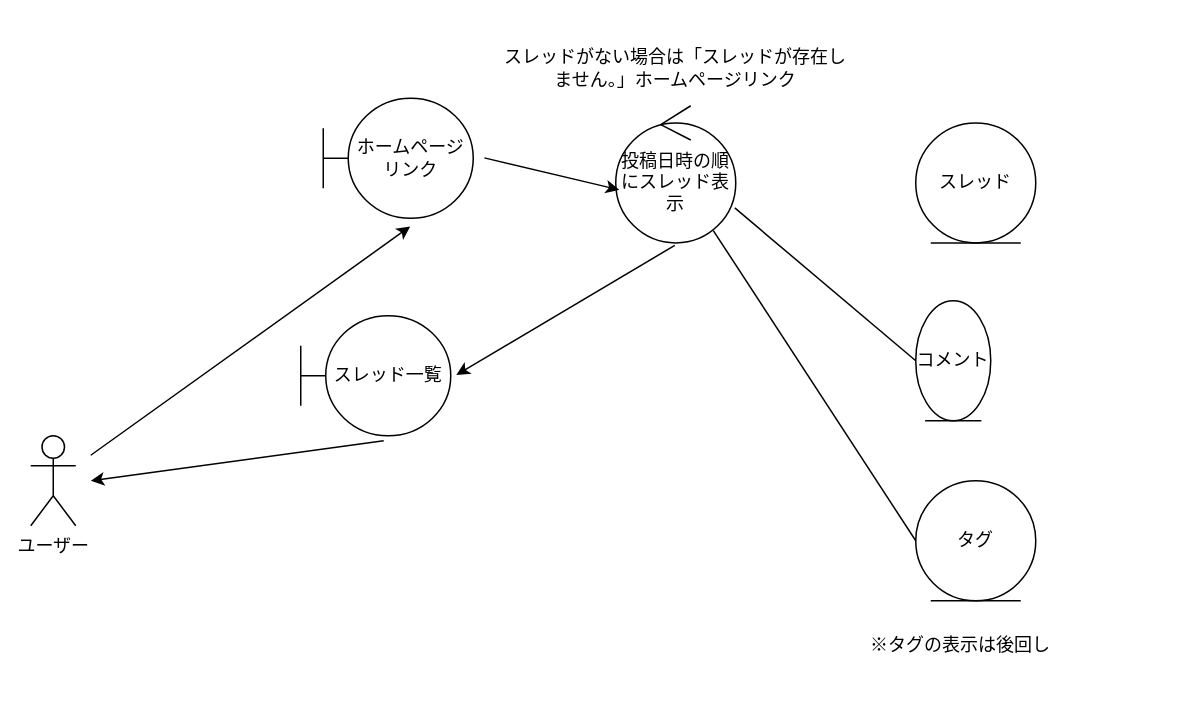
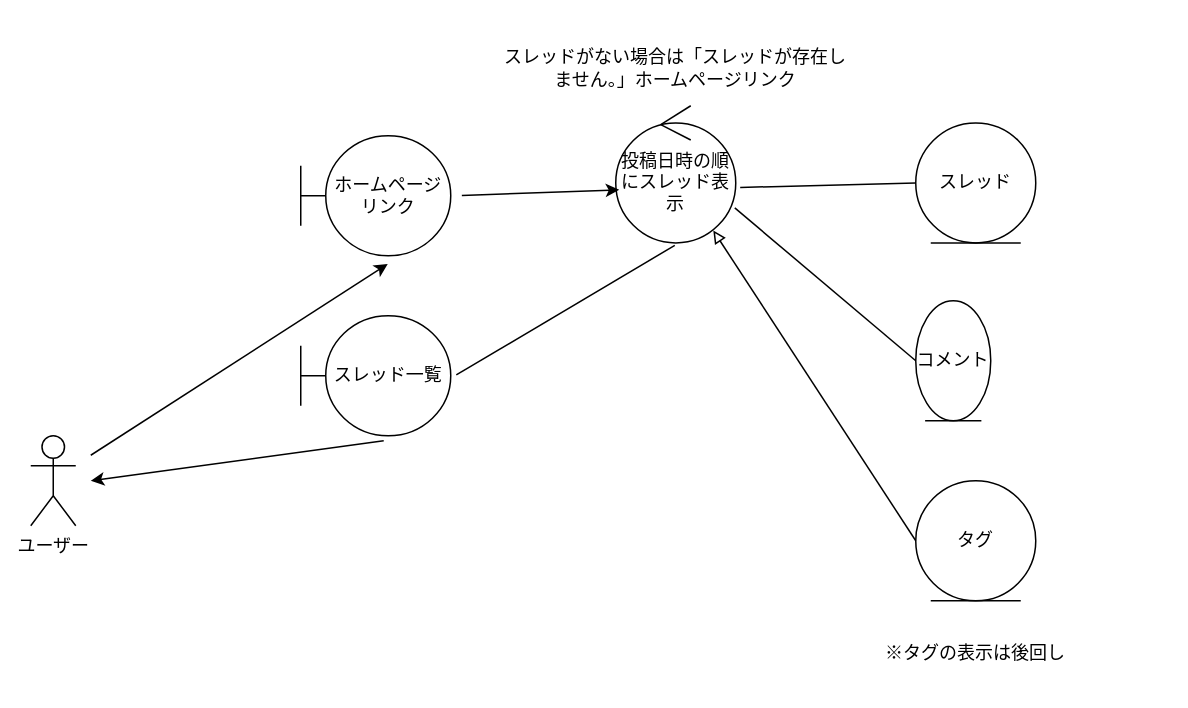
- <mxCell id="9" value="ホームページリンク" style="shape=umlBoundary;whiteSpace=wrap;html=1;" vertex="1" parent="1"><mxGeometry x="215" y="65" width="100" height="80" as="geometry" /></mxCell>
+ <mxCell id="9" value="ホームページリンク" style="shape=umlBoundary;whiteSpace=wrap;html=1;" vertex="1" parent="1"><mxGeometry x="200" y="90" width="100" height="80" as="geometry" /></mxCell>
+ <mxCell id="8" value="" style="endArrow=none;html=1;exitX=0;exitY=0.5;exitDx=0;exitDy=0;entryX=1.037;entryY=0.596;entryDx=0;entryDy=0;entryPerimeter=0;strokeColor=default;endFill=0;" edge="1" parent="1" source="4" target="5"><mxGeometry width="50" height="50" relative="1" as="geometry"><mxPoint x="430" y="200" as="sourcePoint" /><mxPoint x="312.1" y="201.28" as="targetPoint" /></mxGeometry></mxCell>
- <mxCell id="16" value="" style="endArrow=none;html=1;exitX=0;exitY=0.5;exitDx=0;exitDy=0;strokeColor=default;endFill=0;entryX=0.813;entryY=0.91;entryDx=0;entryDy=0;entryPerimeter=0;" edge="1" parent="1" source="14" target="5"><mxGeometry width="50" height="50" relative="1" as="geometry"><mxPoint x="620" y="240" as="sourcePoint" /><mxPoint x="499.36" y="148.115" as="targetPoint" /></mxGeometry></mxCell>
+ <mxCell id="16" value="" style="endArrow=block;html=1;exitX=0;exitY=0.5;exitDx=0;exitDy=0;strokeColor=default;endFill=0;entryX=0.813;entryY=0.91;entryDx=0;entryDy=0;entryPerimeter=0;" edge="1" parent="1" source="14" target="5"><mxGeometry width="50" height="50" relative="1" as="geometry"><mxPoint x="620" y="240" as="sourcePoint" /><mxPoint x="499.36" y="148.115" as="targetPoint" /></mxGeometry></mxCell>
- <mxCell id="6" value="" style="endArrow=classic;html=1;entryX=1.037;entryY=0.493;entryDx=0;entryDy=0;entryPerimeter=0;exitX=0.492;exitY=1.018;exitDx=0;exitDy=0;exitPerimeter=0;" edge="1" parent="1" source="5" target="3"><mxGeometry width="50" height="50" relative="1" as="geometry"><mxPoint x="170" y="240" as="sourcePoint" /><mxPoint x="300" y="190" as="targetPoint" /></mxGeometry></mxCell>
+ <mxCell id="6" value="" style="endArrow=none;html=1;entryX=1.037;entryY=0.493;entryDx=0;entryDy=0;entryPerimeter=0;exitX=0.492;exitY=1.018;exitDx=0;exitDy=0;exitPerimeter=0;" edge="1" parent="1" source="5" target="3"><mxGeometry width="50" height="50" relative="1" as="geometry"><mxPoint x="170" y="240" as="sourcePoint" /><mxPoint x="300" y="190" as="targetPoint" /></mxGeometry></mxCell>
- <mxCell id="17" value="※タグの表示は後回し" style="text;html=1;strokeColor=none;fillColor=none;align=center;verticalAlign=middle;whiteSpace=wrap;rounded=0;" vertex="1" parent="1"><mxGeometry x="520" y="415" width="240" height="30" as="geometry" /></mxCell>
+ <mxCell id="17" value="※タグの表示は後回し" style="text;html=1;strokeColor=none;fillColor=none;align=center;verticalAlign=middle;whiteSpace=wrap;rounded=0;" vertex="1" parent="1"><mxGeometry x="530" y="420" width="240" height="30" as="geometry" /></mxCell>
